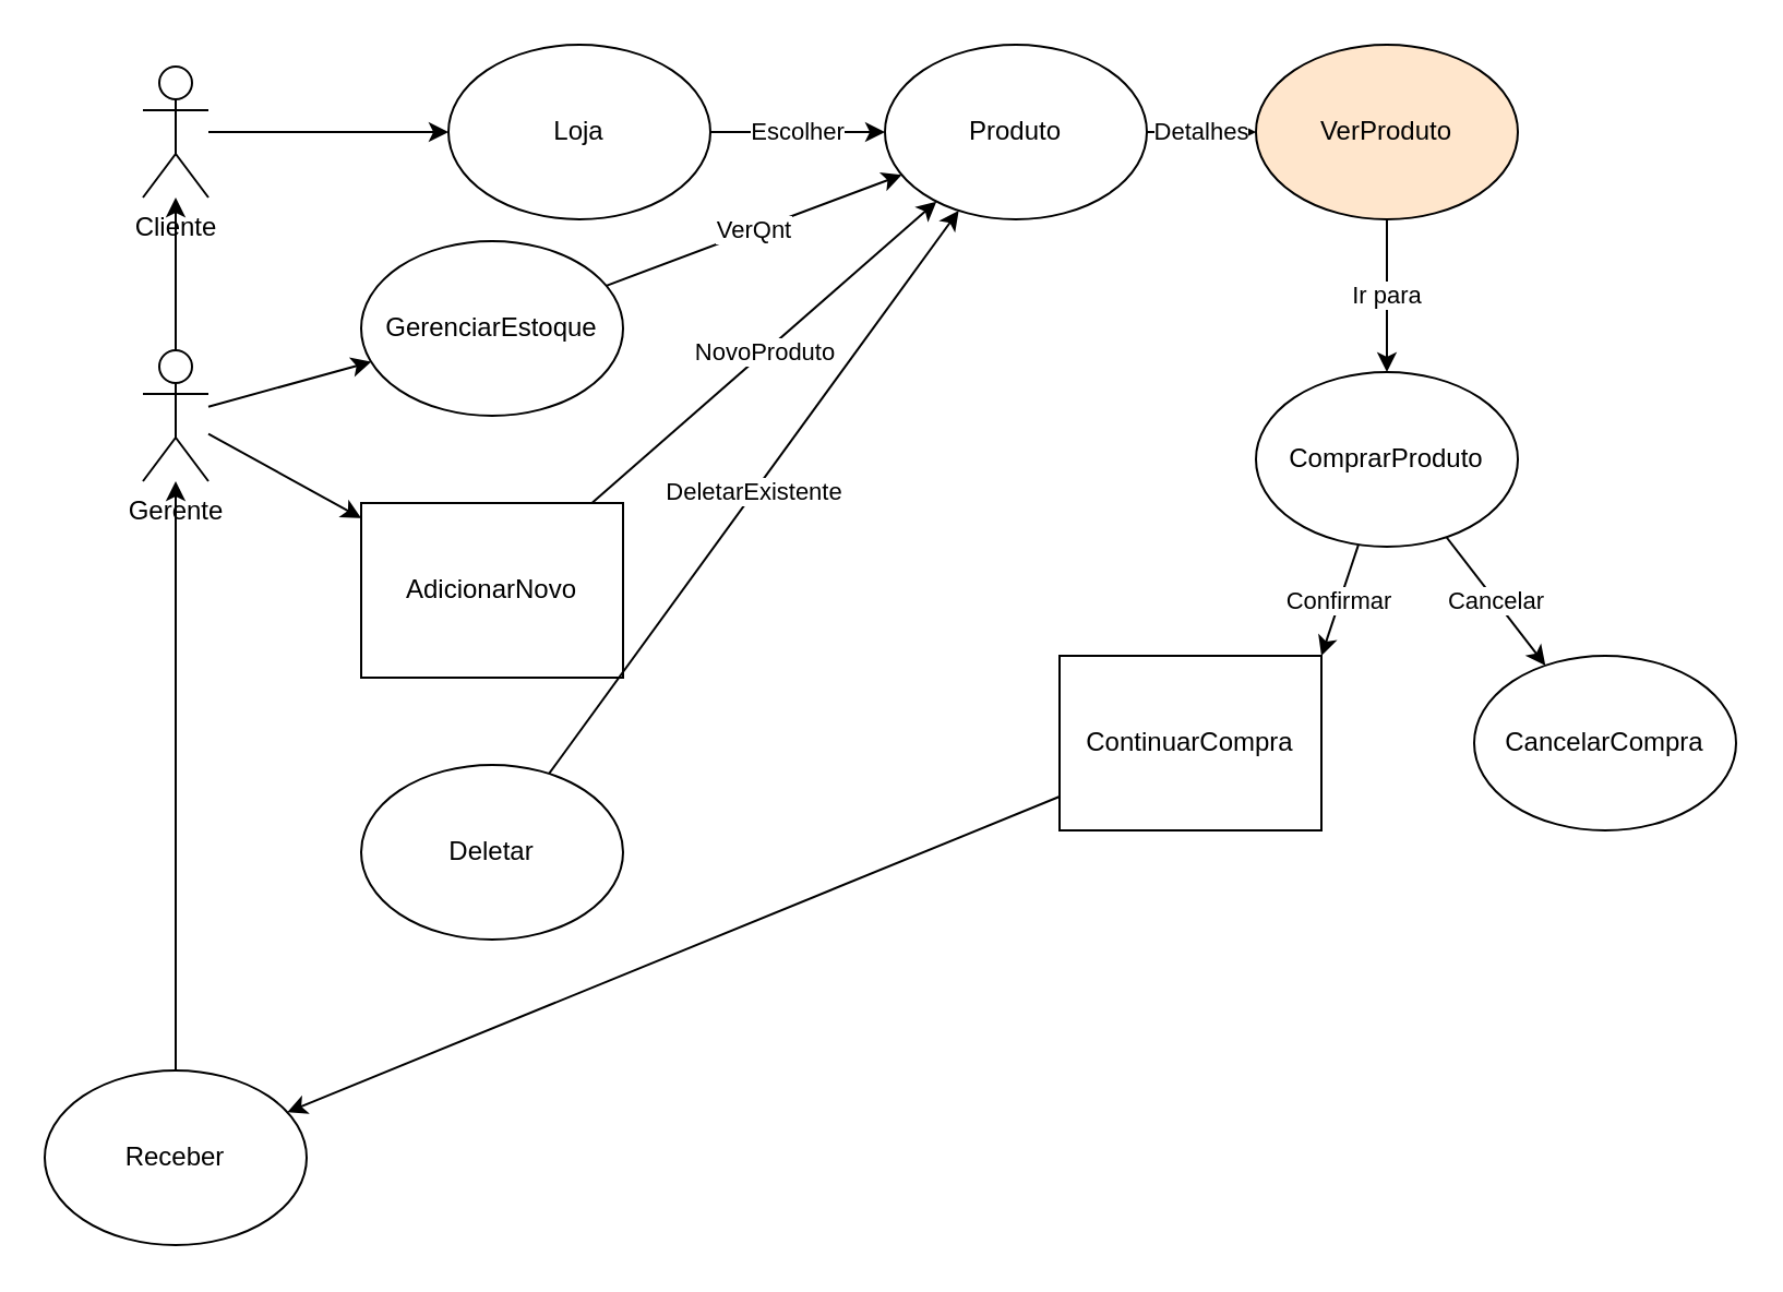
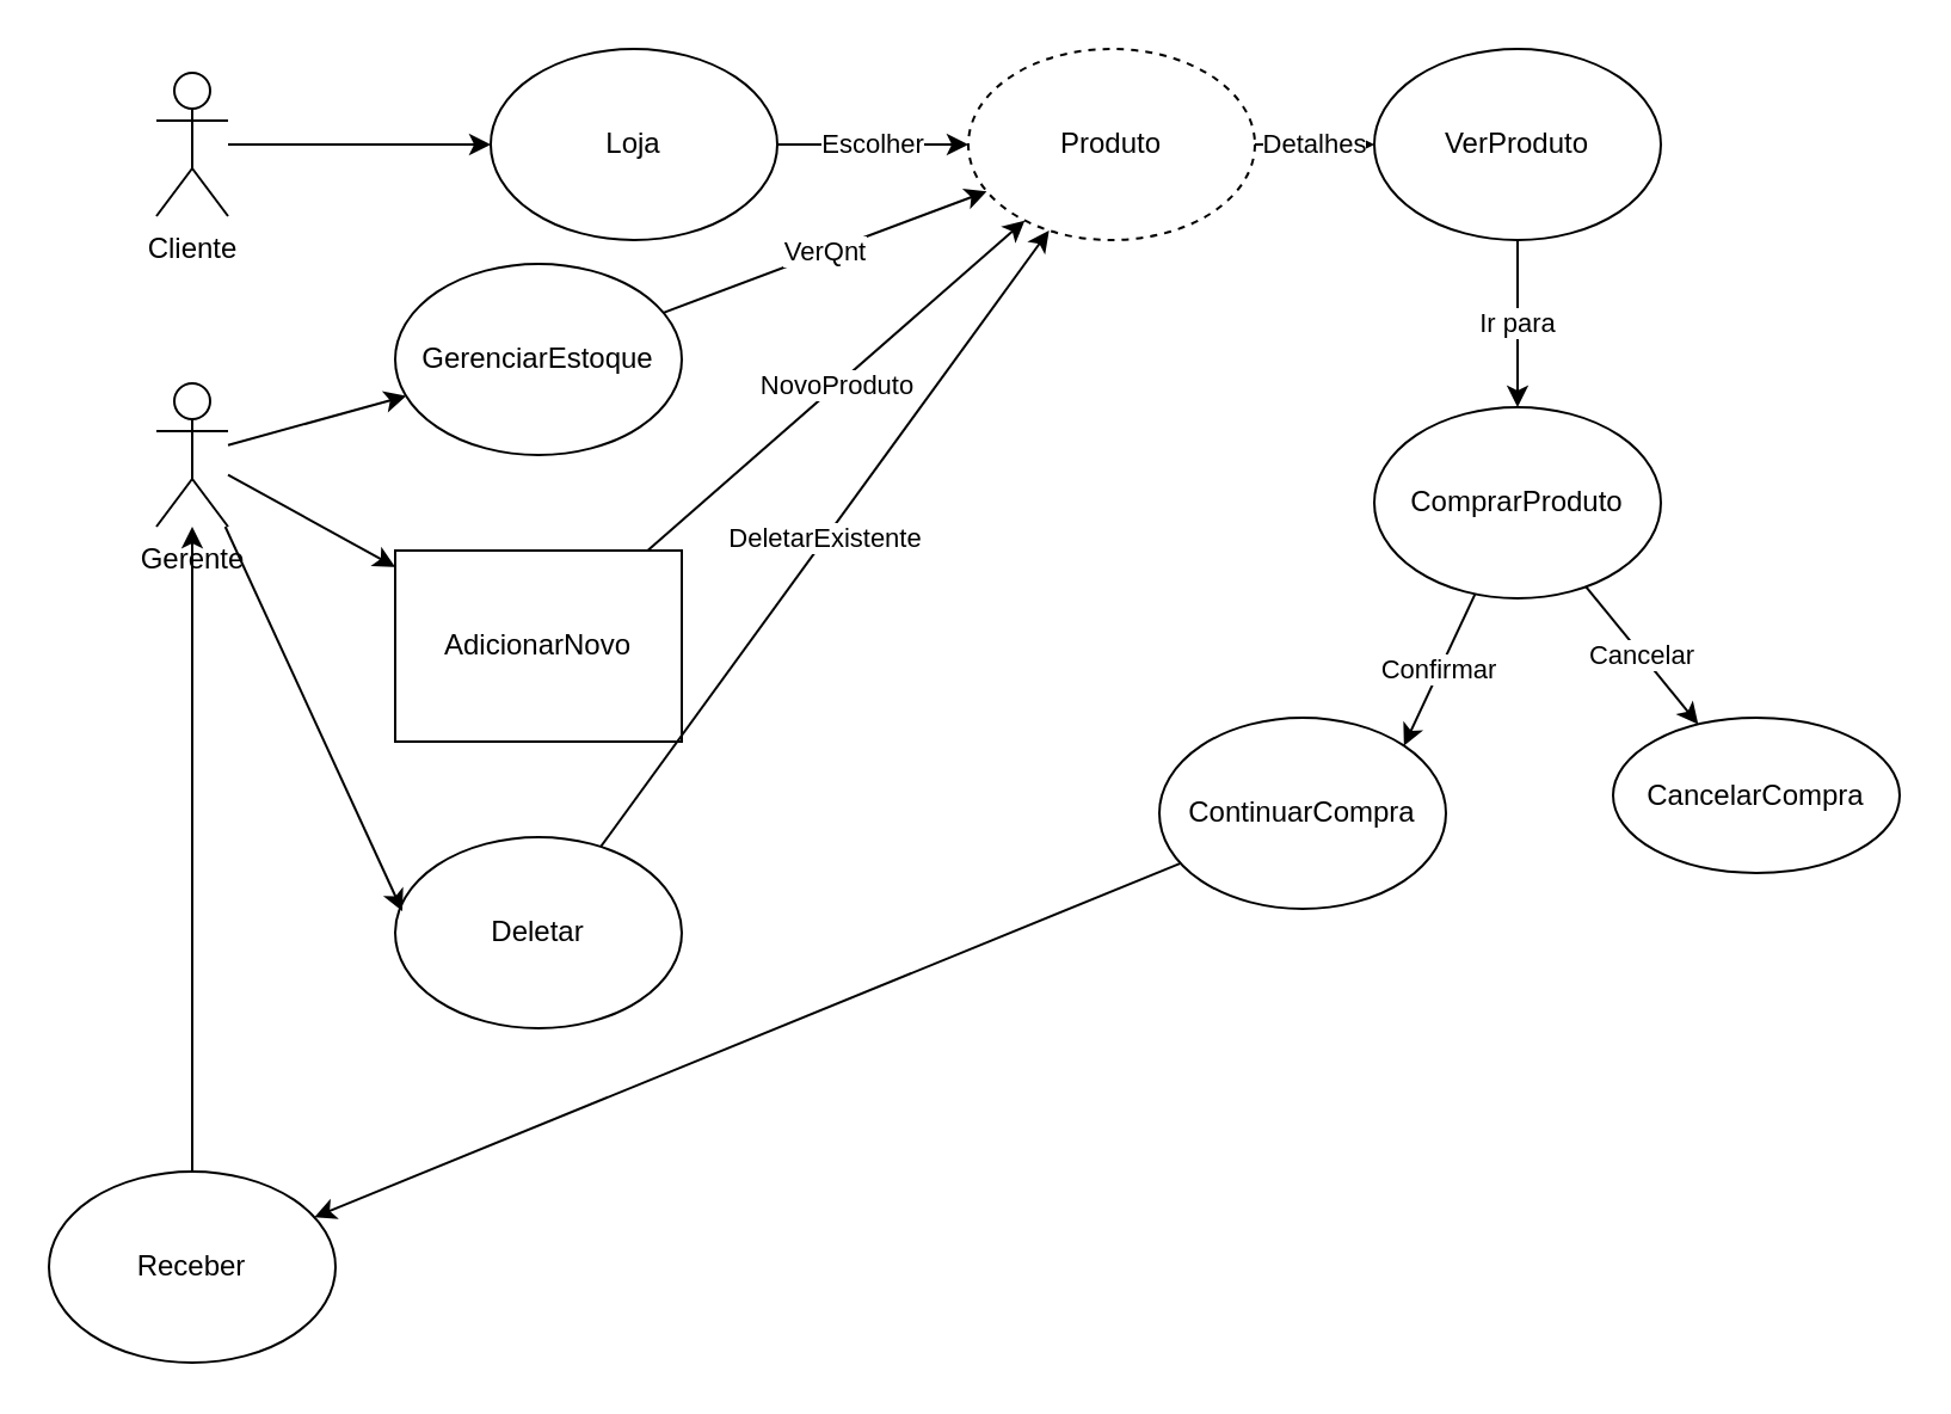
- <mxCell id="18" value="Produto" style="ellipse;whiteSpace=wrap;html=1;" vertex="1" parent="1"><mxGeometry x="405" y="20" width="120" height="80" as="geometry" /></mxCell>
+ <mxCell id="18" value="Produto" style="ellipse;whiteSpace=wrap;html=1;dashed=1;" vertex="1" parent="1"><mxGeometry x="405" y="20" width="120" height="80" as="geometry" /></mxCell>
- <mxCell id="13" value="VerProduto" style="ellipse;whiteSpace=wrap;html=1;fillColor=#ffe6cc;" vertex="1" parent="1"><mxGeometry x="575" y="20" width="120" height="80" as="geometry" /></mxCell>
+ <mxCell id="13" value="VerProduto" style="ellipse;whiteSpace=wrap;html=1;" vertex="1" parent="1"><mxGeometry x="575" y="20" width="120" height="80" as="geometry" /></mxCell>
- <mxCell id="25" style="edgeStyle=none;html=1;" edge="1" parent="1" source="4" target="6"><mxGeometry relative="1" as="geometry" /></mxCell>
+ <mxCell id="25" style="edgeStyle=none;html=1;entryX=0.025;entryY=0.388;entryDx=0;entryDy=0;entryPerimeter=0;" edge="1" parent="1" source="4" target="24"><mxGeometry relative="1" as="geometry" /></mxCell>
- <mxCell id="8" value="ContinuarCompra" style="whiteSpace=wrap;html=1;rounded=0;" vertex="1" parent="1"><mxGeometry x="485" y="300" width="120" height="80" as="geometry" /></mxCell>
+ <mxCell id="8" value="ContinuarCompra" style="ellipse;whiteSpace=wrap;html=1;" vertex="1" parent="1"><mxGeometry x="485" y="300" width="120" height="80" as="geometry" /></mxCell>
- <mxCell id="9" value="CancelarCompra" style="ellipse;whiteSpace=wrap;html=1;" vertex="1" parent="1"><mxGeometry x="675" y="300" width="120" height="80" as="geometry" /></mxCell>
+ <mxCell id="9" value="CancelarCompra" style="ellipse;whiteSpace=wrap;html=1;" vertex="1" parent="1"><mxGeometry x="675" y="300" width="120" height="65" as="geometry" /></mxCell>
